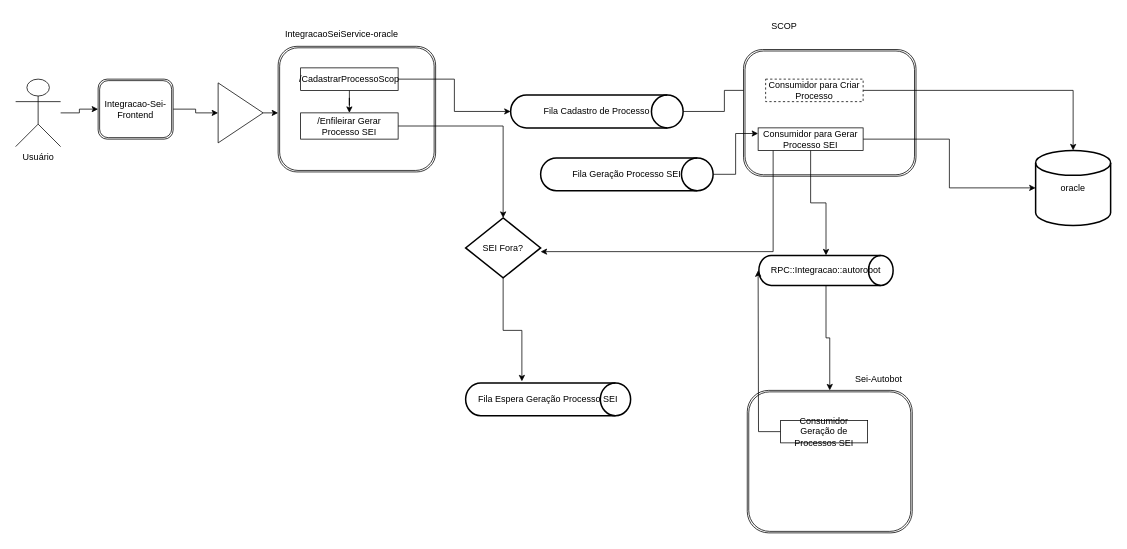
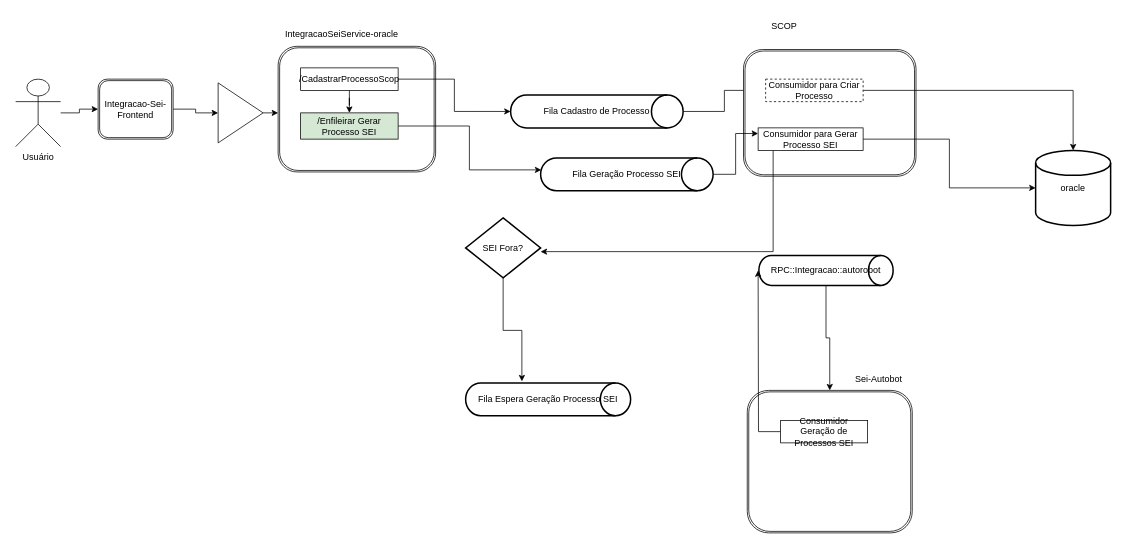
- <mxCell id="20" value="/Enfileirar Gerar Processo SEI" style="rounded=0;whiteSpace=wrap;html=1;" parent="1" vertex="1"><mxGeometry x="400" y="150" width="130" height="35" as="geometry" /></mxCell>
+ <mxCell id="20" value="/Enfileirar Gerar Processo SEI" style="rounded=0;whiteSpace=wrap;html=1;fillColor=#d5e8d4;" parent="1" vertex="1"><mxGeometry x="400" y="150" width="130" height="35" as="geometry" /></mxCell>
- <mxCell id="19" style="edgeStyle=orthogonalEdgeStyle;rounded=0;orthogonalLoop=1;jettySize=auto;html=1;" parent="1" source="20" target="35" edge="1"><mxGeometry relative="1" as="geometry"><mxPoint x="680" y="230" as="targetPoint" /></mxGeometry></mxCell>
+ <mxCell id="19" style="edgeStyle=orthogonalEdgeStyle;rounded=0;orthogonalLoop=1;jettySize=auto;html=1;entryX=0.004;entryY=0.366;entryDx=0;entryDy=0;entryPerimeter=0;" parent="1" source="20" target="22" edge="1"><mxGeometry relative="1" as="geometry"><mxPoint x="680" y="230" as="targetPoint" /></mxGeometry></mxCell>
- <mxCell id="23" style="edgeStyle=orthogonalEdgeStyle;rounded=0;orthogonalLoop=1;jettySize=auto;html=1;entryX=0.5;entryY=0;entryDx=0;entryDy=0;entryPerimeter=0;" parent="1" source="26" target="28" edge="1"><mxGeometry relative="1" as="geometry" /></mxCell>
